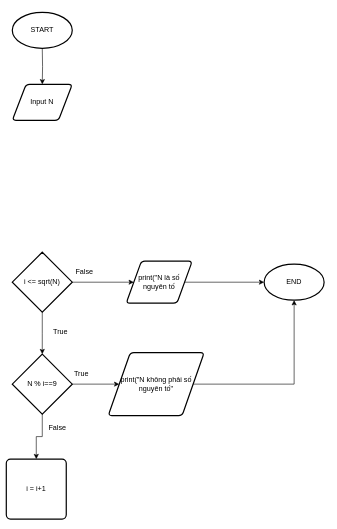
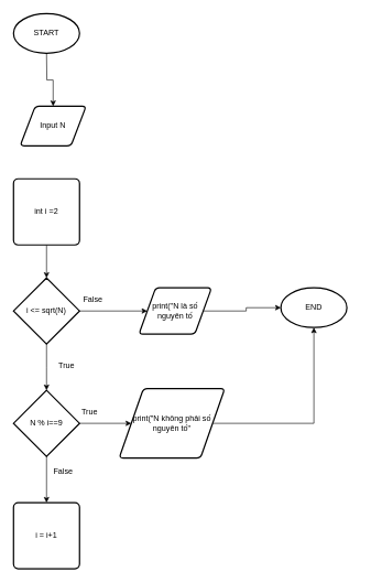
- <mxCell id="3" value="Input N" style="shape=parallelogram;html=1;strokeWidth=2;perimeter=parallelogramPerimeter;whiteSpace=wrap;rounded=1;arcSize=12;size=0.23;" parent="1" vertex="1"><mxGeometry x="20" y="140" width="100" height="60" as="geometry" /></mxCell>
+ <mxCell id="3" value="Input N" style="shape=parallelogram;html=1;strokeWidth=2;perimeter=parallelogramPerimeter;whiteSpace=wrap;rounded=1;arcSize=12;size=0.23;" parent="1" vertex="1"><mxGeometry x="30" y="160" width="100" height="60" as="geometry" /></mxCell>
+ <mxCell id="5" value="int i =2" style="rounded=1;whiteSpace=wrap;html=1;absoluteArcSize=1;arcSize=14;strokeWidth=2;" parent="1" vertex="1"><mxGeometry x="20" y="270" width="100" height="100" as="geometry" /></mxCell>
+ <mxCell id="4" style="edgeStyle=orthogonalEdgeStyle;rounded=0;orthogonalLoop=1;jettySize=auto;html=1;" parent="1" source="5" target="8" edge="1"><mxGeometry relative="1" as="geometry"><mxPoint x="70" y="440" as="targetPoint" /></mxGeometry></mxCell>
- <mxCell id="22" value="END" style="strokeWidth=2;html=1;shape=mxgraph.flowchart.start_1;whiteSpace=wrap;" vertex="1" parent="1"><mxGeometry x="440" y="440" width="100" height="60" as="geometry" /></mxCell>
+ <mxCell id="22" value="END" style="strokeWidth=2;html=1;shape=mxgraph.flowchart.start_1;whiteSpace=wrap;" vertex="1" parent="1"><mxGeometry x="425" y="435" width="100" height="60" as="geometry" /></mxCell>
- <mxCell id="13" value="i = i+1" style="rounded=1;whiteSpace=wrap;html=1;absoluteArcSize=1;arcSize=14;strokeWidth=2;" parent="1" vertex="1"><mxGeometry x="10" y="765" width="100" height="100" as="geometry" /></mxCell>
+ <mxCell id="13" value="i = i+1" style="rounded=1;whiteSpace=wrap;html=1;absoluteArcSize=1;arcSize=14;strokeWidth=2;" parent="1" vertex="1"><mxGeometry x="20" y="760" width="100" height="100" as="geometry" /></mxCell>
